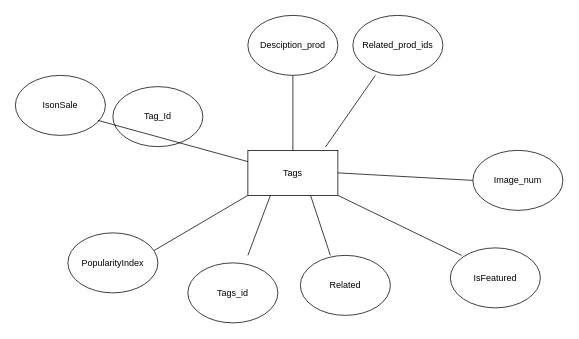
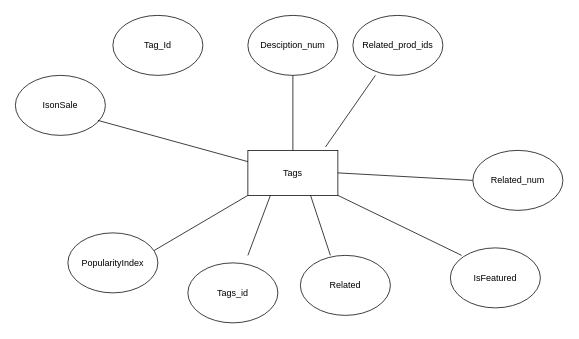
- <mxCell id="16" value="Desciption_prod" style="ellipse;whiteSpace=wrap;html=1;" parent="1" vertex="1"><mxGeometry x="330" y="20" width="120" height="80" as="geometry" /></mxCell>
+ <mxCell id="16" value="Desciption_num" style="ellipse;whiteSpace=wrap;html=1;" parent="1" vertex="1"><mxGeometry x="330" y="20" width="120" height="80" as="geometry" /></mxCell>
- <mxCell id="4" value="Tag_Id" style="ellipse;whiteSpace=wrap;html=1;" parent="1" vertex="1"><mxGeometry x="150" y="115" width="120" height="80" as="geometry" /></mxCell>
+ <mxCell id="4" value="Tag_Id" style="ellipse;whiteSpace=wrap;html=1;" parent="1" vertex="1"><mxGeometry x="150" y="20" width="120" height="80" as="geometry" /></mxCell>
- <mxCell id="7" value="Image_num" style="ellipse;whiteSpace=wrap;html=1;" parent="1" vertex="1"><mxGeometry x="630" y="200" width="120" height="80" as="geometry" /></mxCell>
+ <mxCell id="7" value="Related_num" style="ellipse;whiteSpace=wrap;html=1;" parent="1" vertex="1"><mxGeometry x="630" y="200" width="120" height="80" as="geometry" /></mxCell>
